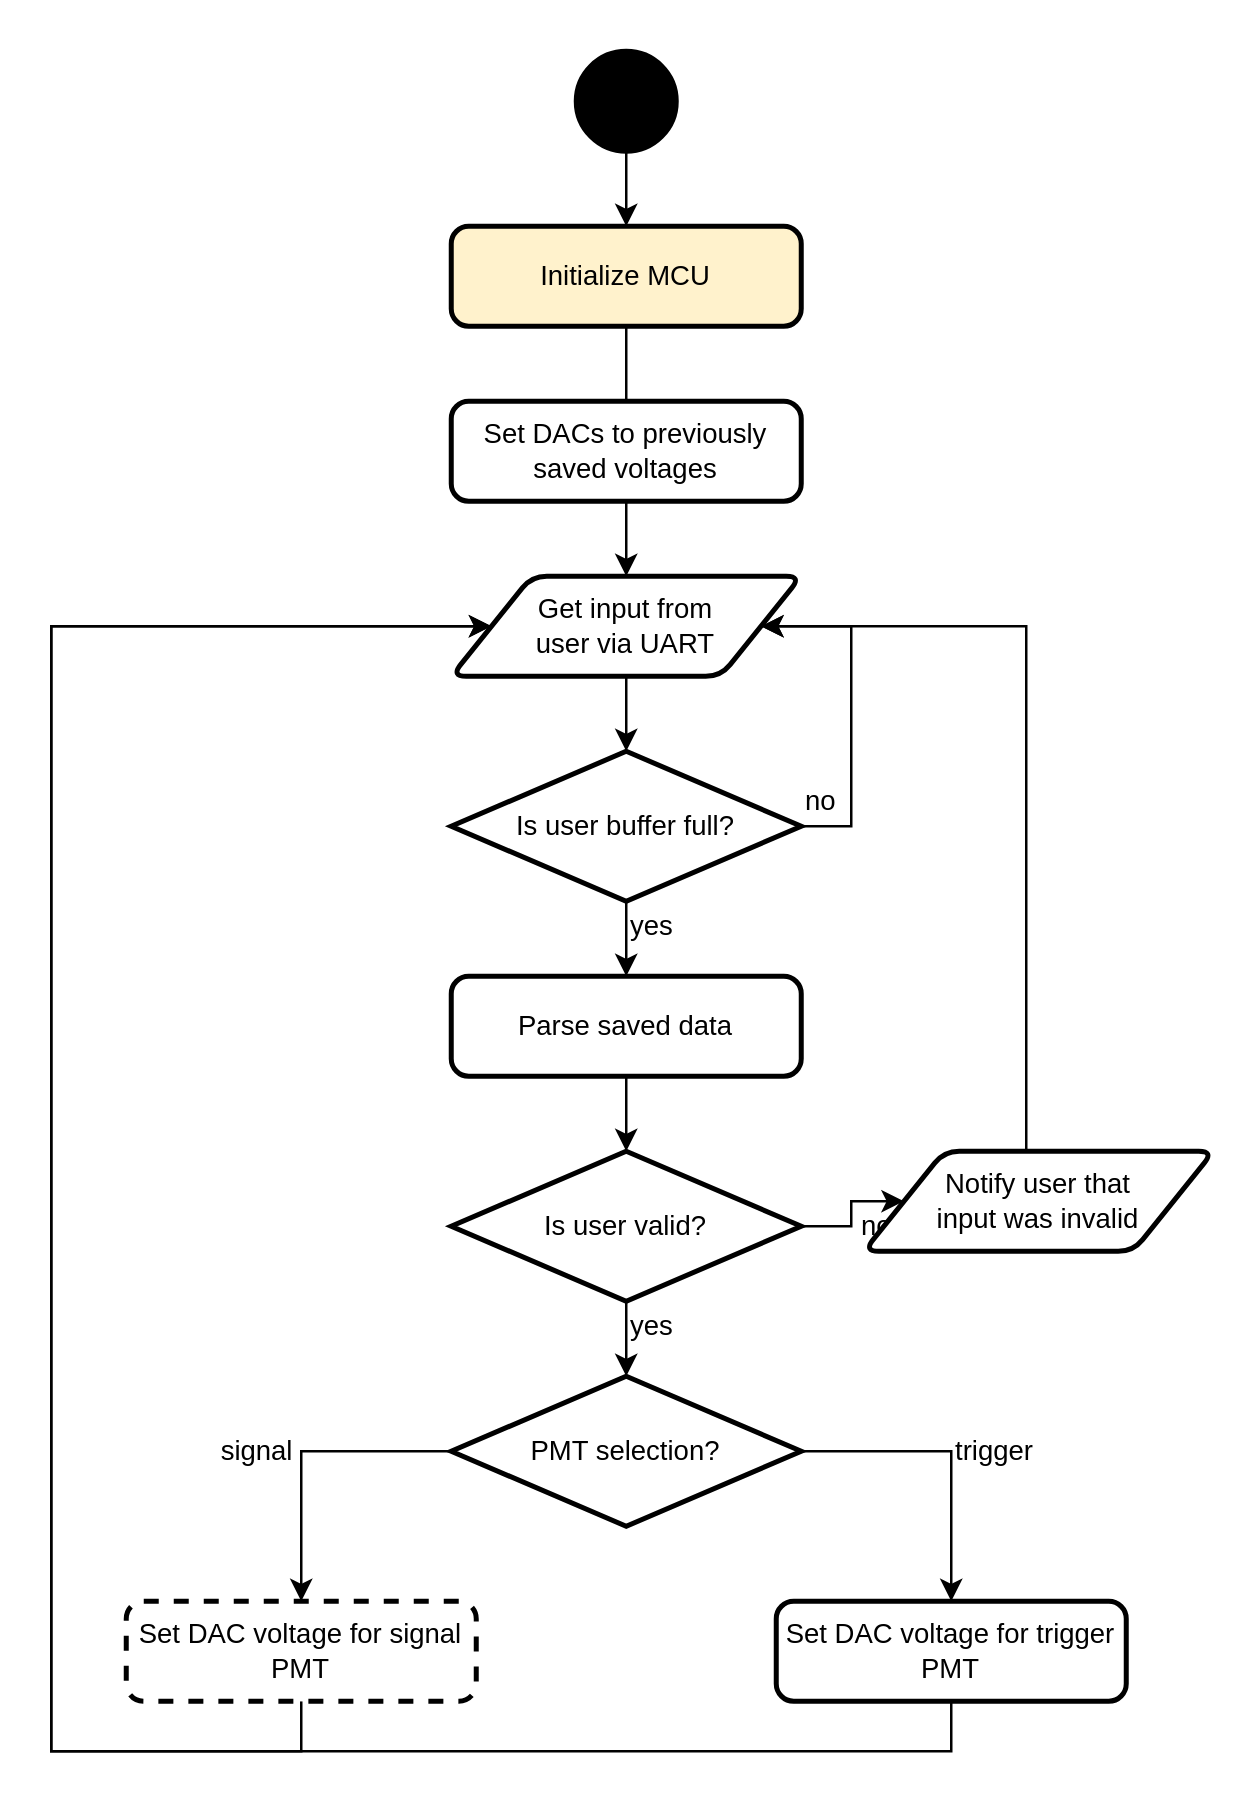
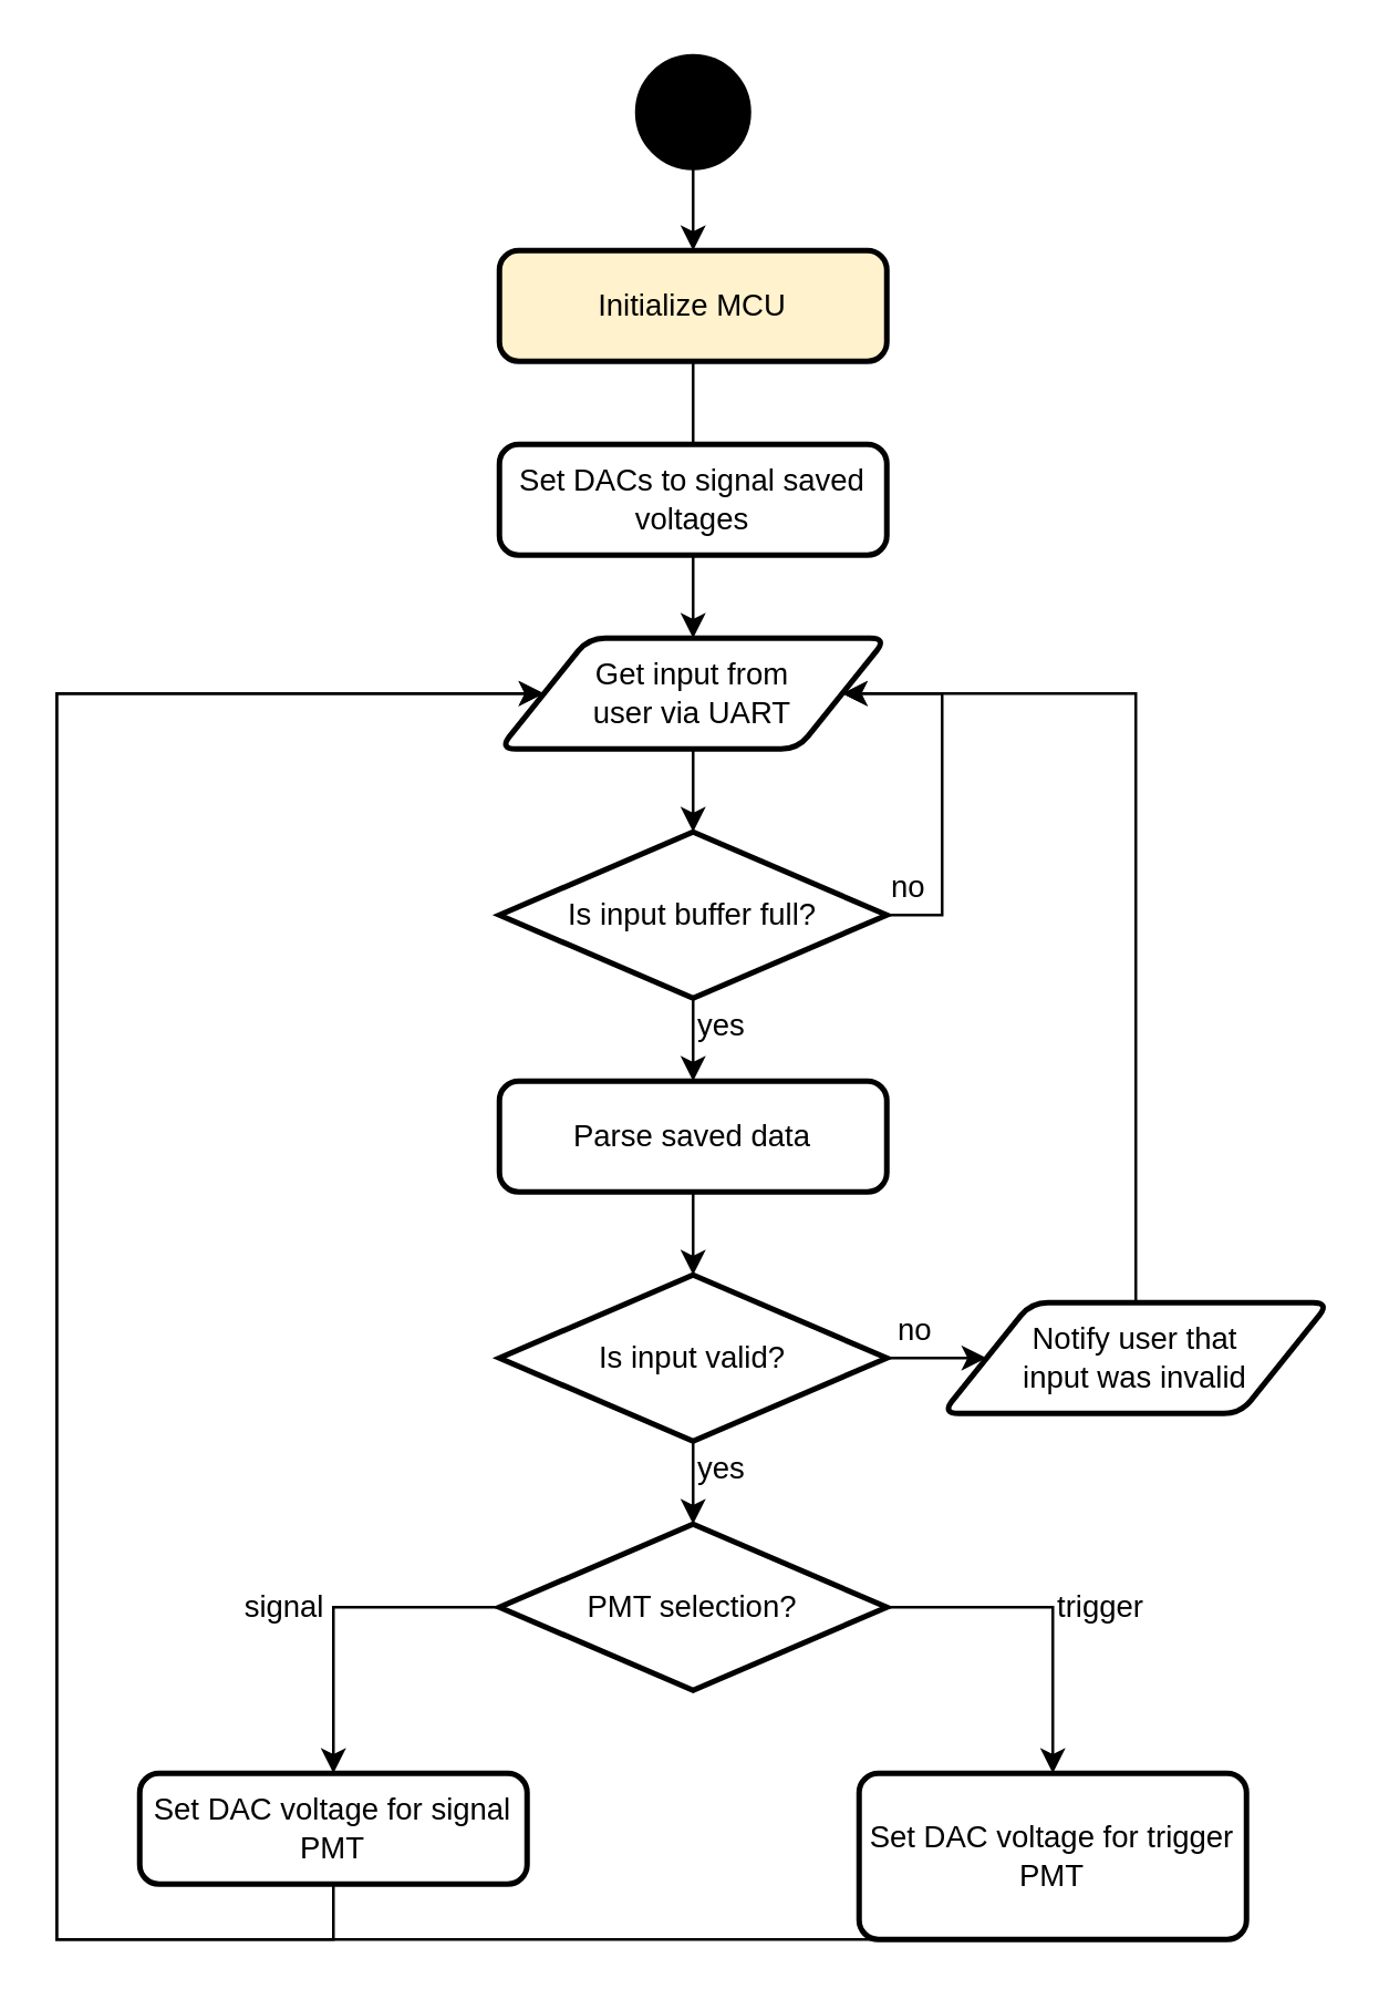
- <mxCell id="7" value="Set DACs to previously saved voltages" style="rounded=1;whiteSpace=wrap;html=1;absoluteArcSize=1;arcSize=14;strokeWidth=2;fontSize=11;" parent="1" vertex="1"><mxGeometry x="180" y="160" width="140" height="40" as="geometry" /></mxCell>
+ <mxCell id="7" value="Set DACs to signal saved voltages" style="rounded=1;whiteSpace=wrap;html=1;absoluteArcSize=1;arcSize=14;strokeWidth=2;fontSize=11;" parent="1" vertex="1"><mxGeometry x="180" y="160" width="140" height="40" as="geometry" /></mxCell>
- <mxCell id="12" value="Is user buffer full?" style="strokeWidth=2;html=1;shape=mxgraph.flowchart.decision;whiteSpace=wrap;fontSize=11;" parent="1" vertex="1"><mxGeometry x="180" y="300" width="140" height="60" as="geometry" /></mxCell>
+ <mxCell id="12" value="Is input buffer full?" style="strokeWidth=2;html=1;shape=mxgraph.flowchart.decision;whiteSpace=wrap;fontSize=11;" parent="1" vertex="1"><mxGeometry x="180" y="300" width="140" height="60" as="geometry" /></mxCell>
- <mxCell id="26" value="Notify user that&lt;br style=&quot;font-size: 11px;&quot;&gt;input was invalid" style="shape=parallelogram;html=1;strokeWidth=2;perimeter=parallelogramPerimeter;whiteSpace=wrap;rounded=1;arcSize=12;size=0.23;fontSize=11;" parent="1" vertex="1"><mxGeometry x="345" y="460" width="140" height="40" as="geometry" /></mxCell>
+ <mxCell id="26" value="Notify user that&lt;br style=&quot;font-size: 11px;&quot;&gt;input was invalid" style="shape=parallelogram;html=1;strokeWidth=2;perimeter=parallelogramPerimeter;whiteSpace=wrap;rounded=1;arcSize=12;size=0.23;fontSize=11;" parent="1" vertex="1"><mxGeometry x="340" y="470" width="140" height="40" as="geometry" /></mxCell>
- <mxCell id="17" value="Is user valid?" style="strokeWidth=2;html=1;shape=mxgraph.flowchart.decision;whiteSpace=wrap;fontSize=11;" parent="1" vertex="1"><mxGeometry x="180" y="460" width="140" height="60" as="geometry" /></mxCell>
+ <mxCell id="17" value="Is input valid?" style="strokeWidth=2;html=1;shape=mxgraph.flowchart.decision;whiteSpace=wrap;fontSize=11;" parent="1" vertex="1"><mxGeometry x="180" y="460" width="140" height="60" as="geometry" /></mxCell>
- <mxCell id="22" value="Set DAC voltage for signal PMT" style="rounded=1;whiteSpace=wrap;html=1;absoluteArcSize=1;arcSize=14;strokeWidth=2;fontSize=11;dashed=1;" parent="1" vertex="1"><mxGeometry x="50" y="640" width="140" height="40" as="geometry" /></mxCell>
+ <mxCell id="22" value="Set DAC voltage for signal PMT" style="rounded=1;whiteSpace=wrap;html=1;absoluteArcSize=1;arcSize=14;strokeWidth=2;fontSize=11;" parent="1" vertex="1"><mxGeometry x="50" y="640" width="140" height="40" as="geometry" /></mxCell>
- <mxCell id="24" value="Set DAC voltage for trigger PMT" style="rounded=1;whiteSpace=wrap;html=1;absoluteArcSize=1;arcSize=14;strokeWidth=2;fontSize=11;" parent="1" vertex="1"><mxGeometry x="310" y="640" width="140" height="40" as="geometry" /></mxCell>
+ <mxCell id="24" value="Set DAC voltage for trigger PMT" style="rounded=1;whiteSpace=wrap;html=1;absoluteArcSize=1;arcSize=14;strokeWidth=2;fontSize=11;" parent="1" vertex="1"><mxGeometry x="310" y="640" width="140" height="60" as="geometry" /></mxCell>
